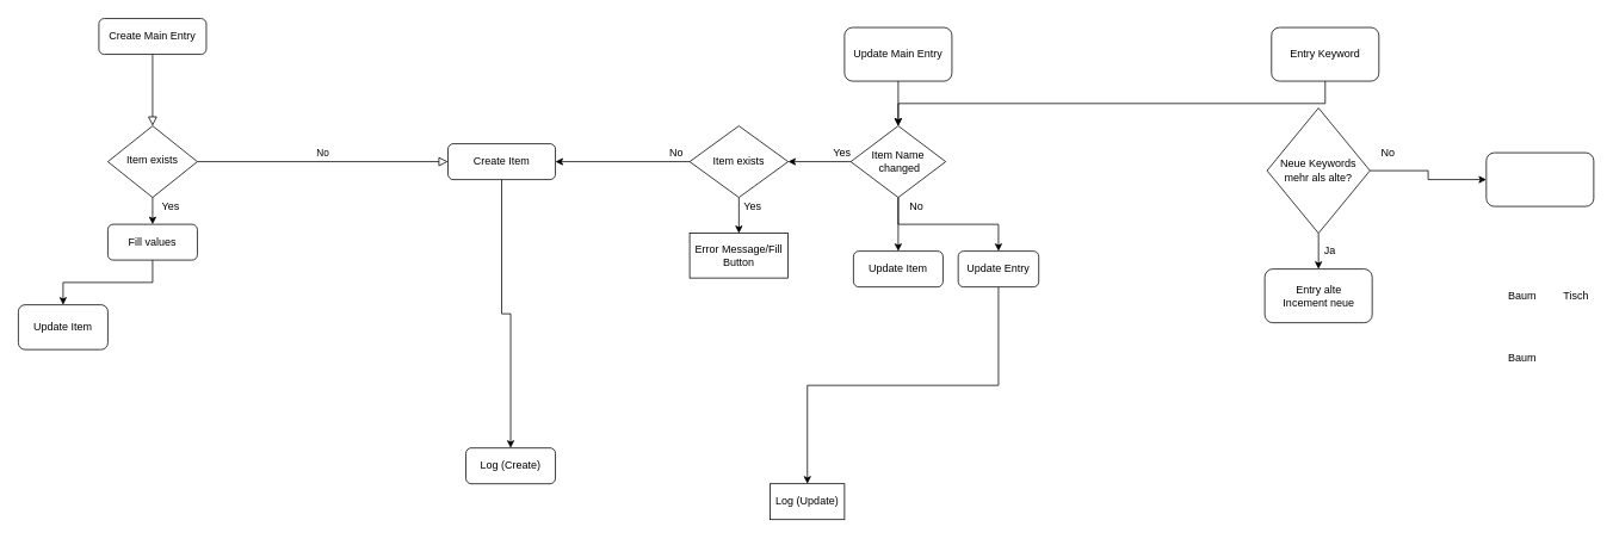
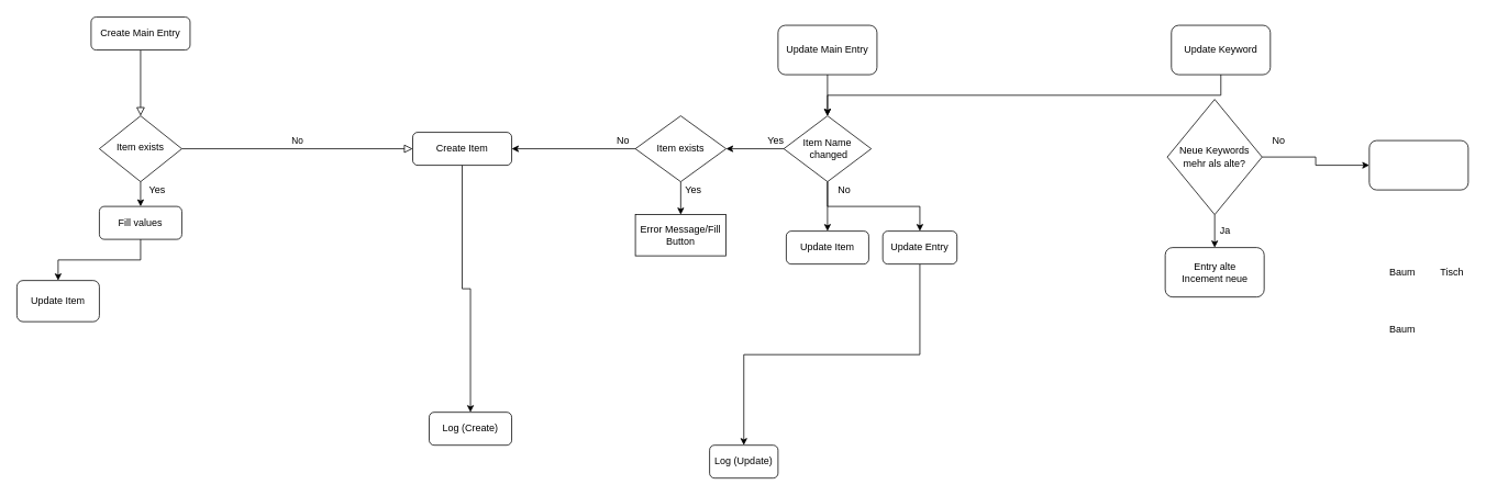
- <mxCell id="33" value="Entry Keyword" style="rounded=1;whiteSpace=wrap;html=1;" vertex="1" parent="1"><mxGeometry x="1420" y="30" width="120" height="60" as="geometry" /></mxCell>
+ <mxCell id="33" value="Update Keyword" style="rounded=1;whiteSpace=wrap;html=1;" vertex="1" parent="1"><mxGeometry x="1420" y="30" width="120" height="60" as="geometry" /></mxCell>
- <mxCell id="31" value="Log (Update)" style="whiteSpace=wrap;html=1;rounded=0;" parent="1" vertex="1"><mxGeometry x="860" y="540" width="83" height="40" as="geometry" /></mxCell>
+ <mxCell id="31" value="Log (Update)" style="rounded=1;whiteSpace=wrap;html=1;" parent="1" vertex="1"><mxGeometry x="860" y="540" width="83" height="40" as="geometry" /></mxCell>
